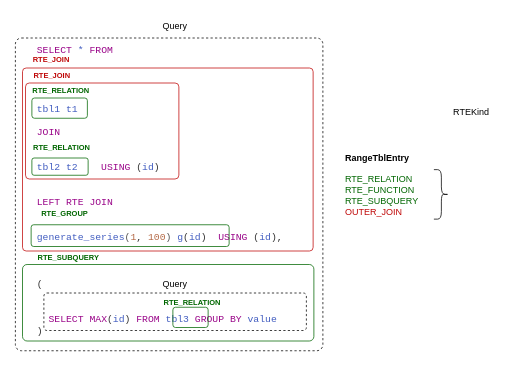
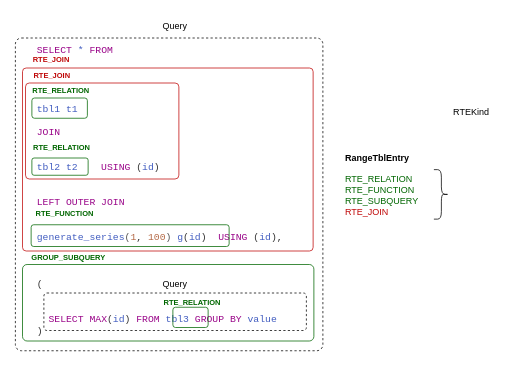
- <mxCell id="21" value="&lt;b&gt;RangeTblEntry&lt;/b&gt;&lt;div&gt;&lt;br&gt;&lt;/div&gt;&lt;div&gt;&lt;font color=&quot;#006600&quot;&gt;RTE_RELATION&lt;/font&gt;&lt;/div&gt;&lt;div&gt;&lt;font color=&quot;#006600&quot;&gt;RTE_FUNCTION&lt;/font&gt;&lt;/div&gt;&lt;div&gt;&lt;font color=&quot;#006600&quot;&gt;RTE_SUBQUERY&lt;/font&gt;&lt;/div&gt;&lt;div&gt;&lt;font color=&quot;#bf0707&quot;&gt;OUTER_JOIN&lt;/font&gt;&lt;/div&gt;" style="text;html=1;align=left;verticalAlign=top;whiteSpace=wrap;rounded=0;" vertex="1" parent="1"><mxGeometry x="458" y="195.5" width="120" height="116" as="geometry" /></mxCell>
+ <mxCell id="21" value="&lt;b&gt;RangeTblEntry&lt;/b&gt;&lt;div&gt;&lt;br&gt;&lt;/div&gt;&lt;div&gt;&lt;font color=&quot;#006600&quot;&gt;RTE_RELATION&lt;/font&gt;&lt;/div&gt;&lt;div&gt;&lt;font color=&quot;#006600&quot;&gt;RTE_FUNCTION&lt;/font&gt;&lt;/div&gt;&lt;div&gt;&lt;font color=&quot;#006600&quot;&gt;RTE_SUBQUERY&lt;/font&gt;&lt;/div&gt;&lt;div&gt;&lt;font color=&quot;#bf0707&quot;&gt;RTE_JOIN&lt;/font&gt;&lt;/div&gt;" style="text;html=1;align=left;verticalAlign=top;whiteSpace=wrap;rounded=0;" vertex="1" parent="1"><mxGeometry x="458" y="195.5" width="120" height="116" as="geometry" /></mxCell>
- <mxCell id="2" value="&lt;div style=&quot;font-size: 13px;&quot;&gt;&lt;span style=&quot;background-color: initial; font-size: 13px;&quot;&gt;&lt;font style=&quot;font-size: 13px;&quot; color=&quot;#990488&quot;&gt;SELECT&lt;/font&gt;&amp;nbsp;&lt;font style=&quot;font-size: 13px;&quot; color=&quot;#425dc0&quot;&gt;*&lt;/font&gt;&lt;font style=&quot;font-size: 13px;&quot; color=&quot;#990488&quot;&gt;&amp;nbsp;FROM&lt;/font&gt;&lt;/span&gt;&lt;/div&gt;&lt;div style=&quot;font-size: 13px;&quot;&gt;&lt;span style=&quot;background-color: initial; font-size: 13px;&quot;&gt;&amp;nbsp;&lt;/span&gt;&lt;/div&gt;&lt;div style=&quot;font-size: 13px;&quot;&gt;&lt;span style=&quot;background-color: initial; font-size: 13px;&quot;&gt;&lt;font style=&quot;font-size: 13px;&quot; color=&quot;#425dc0&quot;&gt;&lt;br style=&quot;font-size: 13px;&quot;&gt;&lt;/font&gt;&lt;/span&gt;&lt;/div&gt;&lt;div style=&quot;font-size: 13px;&quot;&gt;&lt;span style=&quot;background-color: initial; font-size: 13px;&quot;&gt;&lt;font style=&quot;font-size: 13px;&quot; color=&quot;#425dc0&quot;&gt;&lt;br style=&quot;font-size: 13px;&quot;&gt;&lt;/font&gt;&lt;/span&gt;&lt;/div&gt;&lt;div style=&quot;font-size: 13px;&quot;&gt;&lt;span style=&quot;background-color: initial; font-size: 13px;&quot;&gt;&lt;font style=&quot;font-size: 13px;&quot; color=&quot;#425dc0&quot;&gt;&lt;br style=&quot;font-size: 13px;&quot;&gt;&lt;/font&gt;&lt;/span&gt;&lt;/div&gt;&lt;div style=&quot;font-size: 13px;&quot;&gt;&lt;span style=&quot;background-color: initial; font-size: 13px;&quot;&gt;&lt;font style=&quot;font-size: 13px;&quot; color=&quot;#425dc0&quot;&gt;tbl1 t1&lt;/font&gt;&lt;font style=&quot;font-size: 13px;&quot; color=&quot;#990488&quot;&gt;&amp;nbsp;&lt;/font&gt;&lt;/span&gt;&lt;/div&gt;&lt;div style=&quot;font-size: 13px;&quot;&gt;&lt;span style=&quot;background-color: initial; color: rgb(153, 4, 136); font-size: 13px;&quot;&gt;&lt;br style=&quot;font-size: 13px;&quot;&gt;&lt;/span&gt;&lt;/div&gt;&lt;div style=&quot;font-size: 13px;&quot;&gt;&lt;span style=&quot;background-color: initial; color: rgb(153, 4, 136); font-size: 13px;&quot;&gt;JOIN&amp;nbsp;&lt;/span&gt;&lt;/div&gt;&lt;div style=&quot;font-size: 13px;&quot;&gt;&lt;span style=&quot;background-color: initial; color: rgb(66, 93, 192); font-size: 13px;&quot;&gt;&lt;br style=&quot;font-size: 13px;&quot;&gt;&lt;/span&gt;&lt;/div&gt;&lt;div style=&quot;font-size: 13px;&quot;&gt;&lt;span style=&quot;background-color: initial; color: rgb(66, 93, 192); font-size: 13px;&quot;&gt;&lt;br&gt;&lt;/span&gt;&lt;/div&gt;&lt;div style=&quot;font-size: 13px;&quot;&gt;&lt;span style=&quot;background-color: initial; color: rgb(66, 93, 192); font-size: 13px;&quot;&gt;tbl2 t2&amp;nbsp; &amp;nbsp;&amp;nbsp;&lt;/span&gt;&lt;font style=&quot;background-color: initial; font-size: 13px;&quot; color=&quot;#990488&quot;&gt;USING&lt;/font&gt;&lt;span style=&quot;background-color: initial; color: rgb(66, 93, 192); font-size: 13px;&quot;&gt;&amp;nbsp;&lt;/span&gt;&lt;font style=&quot;background-color: initial; color: rgb(51, 51, 51); font-size: 13px;&quot; color=&quot;#333333&quot;&gt;(&lt;/font&gt;&lt;font style=&quot;background-color: initial; font-size: 13px;&quot; color=&quot;#425dc0&quot;&gt;id&lt;/font&gt;&lt;font style=&quot;background-color: initial; color: rgb(51, 51, 51); font-size: 13px;&quot; color=&quot;#333333&quot;&gt;)&lt;/font&gt;&lt;br style=&quot;font-size: 13px;&quot;&gt;&lt;/div&gt;&lt;div style=&quot;color: rgb(51, 51, 51); font-size: 13px;&quot;&gt;&lt;font style=&quot;font-size: 13px;&quot; color=&quot;#333333&quot;&gt;&lt;br style=&quot;font-size: 13px;&quot;&gt;&lt;/font&gt;&lt;/div&gt;&lt;div style=&quot;font-size: 13px;&quot;&gt;&lt;br style=&quot;font-size: 13px;&quot;&gt;&lt;/div&gt;&lt;div style=&quot;font-size: 13px;&quot;&gt;&lt;font style=&quot;font-size: 13px;&quot; color=&quot;#990488&quot;&gt;LEFT RTE JOIN&lt;/font&gt;&lt;/div&gt;&lt;div style=&quot;font-size: 13px;&quot;&gt;&lt;font style=&quot;font-size: 13px;&quot; color=&quot;#990488&quot;&gt;&lt;br&gt;&lt;/font&gt;&lt;/div&gt;&lt;div style=&quot;font-size: 13px;&quot;&gt;&lt;font style=&quot;font-size: 13px;&quot; color=&quot;#425dc0&quot;&gt;&lt;br style=&quot;font-size: 13px;&quot;&gt;&lt;/font&gt;&lt;/div&gt;&lt;div style=&quot;font-size: 13px;&quot;&gt;&lt;font style=&quot;font-size: 13px;&quot; color=&quot;#425dc0&quot;&gt;generate_series&lt;/font&gt;&lt;font style=&quot;font-size: 13px;&quot; color=&quot;#545454&quot;&gt;(&lt;/font&gt;&lt;font style=&quot;font-size: 13px;&quot; color=&quot;#b36844&quot;&gt;1&lt;/font&gt;&lt;font style=&quot;font-size: 13px;&quot; color=&quot;#313131&quot;&gt;,&lt;/font&gt;&lt;font style=&quot;font-size: 13px;&quot; color=&quot;#990488&quot;&gt; &lt;/font&gt;&lt;font style=&quot;font-size: 13px;&quot; color=&quot;#b36844&quot;&gt;100&lt;/font&gt;&lt;font style=&quot;font-size: 13px;&quot; color=&quot;#545454&quot;&gt;)&lt;/font&gt;&lt;font style=&quot;font-size: 13px;&quot; color=&quot;#990488&quot;&gt; &lt;/font&gt;&lt;font style=&quot;font-size: 13px;&quot; color=&quot;#425dc0&quot;&gt;g&lt;/font&gt;&lt;font style=&quot;background-color: initial; color: rgb(51, 51, 51); font-size: 13px;&quot; color=&quot;#333333&quot;&gt;(&lt;/font&gt;&lt;font style=&quot;background-color: initial; font-size: 13px;&quot; color=&quot;#425dc0&quot;&gt;id&lt;/font&gt;&lt;font style=&quot;background-color: initial; color: rgb(51, 51, 51); font-size: 13px;&quot; color=&quot;#333333&quot;&gt;)&amp;nbsp;&amp;nbsp;&lt;/font&gt;&lt;font style=&quot;background-color: initial;&quot; color=&quot;#990488&quot;&gt;USING&amp;nbsp;&lt;/font&gt;&lt;font style=&quot;background-color: initial; color: rgb(51, 51, 51);&quot; color=&quot;#333333&quot;&gt;(&lt;/font&gt;&lt;font style=&quot;background-color: initial;&quot; color=&quot;#425dc0&quot;&gt;id&lt;/font&gt;&lt;font style=&quot;background-color: initial; color: rgb(51, 51, 51);&quot; color=&quot;#333333&quot;&gt;),&lt;/font&gt;&lt;/div&gt;&lt;div style=&quot;color: rgb(51, 51, 51); font-size: 13px;&quot;&gt;&lt;br&gt;&lt;/div&gt;&lt;div style=&quot;color: rgb(51, 51, 51); font-size: 13px;&quot;&gt;&lt;br&gt;&lt;/div&gt;&lt;div style=&quot;color: rgb(51, 51, 51); font-size: 13px;&quot;&gt;&lt;br&gt;&lt;/div&gt;&lt;font style=&quot;font-size: 13px;&quot; color=&quot;#333333&quot;&gt;(&lt;/font&gt;&lt;div&gt;&lt;font style=&quot;background-color: initial; font-size: 13px;&quot; color=&quot;#990488&quot;&gt;&lt;br&gt;&lt;/font&gt;&lt;/div&gt;&lt;div&gt;&lt;font style=&quot;background-color: initial; font-size: 13px;&quot; color=&quot;#990488&quot;&gt;&lt;br&gt;&lt;/font&gt;&lt;/div&gt;&lt;div&gt;&lt;font style=&quot;background-color: initial; font-size: 13px;&quot; color=&quot;#990488&quot;&gt;&amp;nbsp; SELECT&lt;/font&gt;&lt;span style=&quot;background-color: initial; font-size: 13px;&quot;&gt; &lt;/span&gt;&lt;font style=&quot;background-color: initial; font-size: 13px;&quot; color=&quot;#990488&quot;&gt;MAX&lt;/font&gt;&lt;font style=&quot;background-color: initial; font-size: 13px;&quot; color=&quot;#333333&quot;&gt;(&lt;/font&gt;&lt;font style=&quot;background-color: initial; font-size: 13px;&quot; color=&quot;#425dc0&quot;&gt;id&lt;/font&gt;&lt;font style=&quot;background-color: initial; font-size: 13px;&quot; color=&quot;#333333&quot;&gt;)&lt;/font&gt;&lt;span style=&quot;background-color: initial; font-size: 13px;&quot;&gt;&amp;nbsp;&lt;/span&gt;&lt;font style=&quot;background-color: initial; font-size: 13px;&quot; color=&quot;#990488&quot;&gt;FROM&lt;/font&gt;&lt;span style=&quot;background-color: initial; font-size: 13px;&quot;&gt; &lt;/span&gt;&lt;font style=&quot;background-color: initial; font-size: 13px;&quot; color=&quot;#425dc0&quot;&gt;tbl3&lt;/font&gt;&lt;span style=&quot;background-color: initial; font-size: 13px;&quot;&gt;&amp;nbsp;&lt;/span&gt;&lt;font style=&quot;background-color: initial; font-size: 13px;&quot; color=&quot;#990488&quot;&gt;GROUP BY&lt;/font&gt;&lt;font style=&quot;background-color: initial; font-size: 13px;&quot; color=&quot;#425dc0&quot;&gt; value&lt;/font&gt;&lt;/div&gt;&lt;div&gt;&lt;span style=&quot;background-color: initial; color: rgb(51, 51, 51);&quot;&gt;)&lt;/span&gt;&lt;br&gt;&lt;/div&gt;" style="text;html=1;align=left;verticalAlign=middle;whiteSpace=wrap;rounded=0;fontFamily=Courier New;shadow=0;horizontal=1;spacing=2;fontSize=13;" parent="1" vertex="1"><mxGeometry x="47" y="50" width="391" height="407" as="geometry" /></mxCell>
+ <mxCell id="2" value="&lt;div style=&quot;font-size: 13px;&quot;&gt;&lt;span style=&quot;background-color: initial; font-size: 13px;&quot;&gt;&lt;font style=&quot;font-size: 13px;&quot; color=&quot;#990488&quot;&gt;SELECT&lt;/font&gt;&amp;nbsp;&lt;font style=&quot;font-size: 13px;&quot; color=&quot;#425dc0&quot;&gt;*&lt;/font&gt;&lt;font style=&quot;font-size: 13px;&quot; color=&quot;#990488&quot;&gt;&amp;nbsp;FROM&lt;/font&gt;&lt;/span&gt;&lt;/div&gt;&lt;div style=&quot;font-size: 13px;&quot;&gt;&lt;span style=&quot;background-color: initial; font-size: 13px;&quot;&gt;&amp;nbsp;&lt;/span&gt;&lt;/div&gt;&lt;div style=&quot;font-size: 13px;&quot;&gt;&lt;span style=&quot;background-color: initial; font-size: 13px;&quot;&gt;&lt;font style=&quot;font-size: 13px;&quot; color=&quot;#425dc0&quot;&gt;&lt;br style=&quot;font-size: 13px;&quot;&gt;&lt;/font&gt;&lt;/span&gt;&lt;/div&gt;&lt;div style=&quot;font-size: 13px;&quot;&gt;&lt;span style=&quot;background-color: initial; font-size: 13px;&quot;&gt;&lt;font style=&quot;font-size: 13px;&quot; color=&quot;#425dc0&quot;&gt;&lt;br style=&quot;font-size: 13px;&quot;&gt;&lt;/font&gt;&lt;/span&gt;&lt;/div&gt;&lt;div style=&quot;font-size: 13px;&quot;&gt;&lt;span style=&quot;background-color: initial; font-size: 13px;&quot;&gt;&lt;font style=&quot;font-size: 13px;&quot; color=&quot;#425dc0&quot;&gt;&lt;br style=&quot;font-size: 13px;&quot;&gt;&lt;/font&gt;&lt;/span&gt;&lt;/div&gt;&lt;div style=&quot;font-size: 13px;&quot;&gt;&lt;span style=&quot;background-color: initial; font-size: 13px;&quot;&gt;&lt;font style=&quot;font-size: 13px;&quot; color=&quot;#425dc0&quot;&gt;tbl1 t1&lt;/font&gt;&lt;font style=&quot;font-size: 13px;&quot; color=&quot;#990488&quot;&gt;&amp;nbsp;&lt;/font&gt;&lt;/span&gt;&lt;/div&gt;&lt;div style=&quot;font-size: 13px;&quot;&gt;&lt;span style=&quot;background-color: initial; color: rgb(153, 4, 136); font-size: 13px;&quot;&gt;&lt;br style=&quot;font-size: 13px;&quot;&gt;&lt;/span&gt;&lt;/div&gt;&lt;div style=&quot;font-size: 13px;&quot;&gt;&lt;span style=&quot;background-color: initial; color: rgb(153, 4, 136); font-size: 13px;&quot;&gt;JOIN&amp;nbsp;&lt;/span&gt;&lt;/div&gt;&lt;div style=&quot;font-size: 13px;&quot;&gt;&lt;span style=&quot;background-color: initial; color: rgb(66, 93, 192); font-size: 13px;&quot;&gt;&lt;br style=&quot;font-size: 13px;&quot;&gt;&lt;/span&gt;&lt;/div&gt;&lt;div style=&quot;font-size: 13px;&quot;&gt;&lt;span style=&quot;background-color: initial; color: rgb(66, 93, 192); font-size: 13px;&quot;&gt;&lt;br&gt;&lt;/span&gt;&lt;/div&gt;&lt;div style=&quot;font-size: 13px;&quot;&gt;&lt;span style=&quot;background-color: initial; color: rgb(66, 93, 192); font-size: 13px;&quot;&gt;tbl2 t2&amp;nbsp; &amp;nbsp;&amp;nbsp;&lt;/span&gt;&lt;font style=&quot;background-color: initial; font-size: 13px;&quot; color=&quot;#990488&quot;&gt;USING&lt;/font&gt;&lt;span style=&quot;background-color: initial; color: rgb(66, 93, 192); font-size: 13px;&quot;&gt;&amp;nbsp;&lt;/span&gt;&lt;font style=&quot;background-color: initial; color: rgb(51, 51, 51); font-size: 13px;&quot; color=&quot;#333333&quot;&gt;(&lt;/font&gt;&lt;font style=&quot;background-color: initial; font-size: 13px;&quot; color=&quot;#425dc0&quot;&gt;id&lt;/font&gt;&lt;font style=&quot;background-color: initial; color: rgb(51, 51, 51); font-size: 13px;&quot; color=&quot;#333333&quot;&gt;)&lt;/font&gt;&lt;br style=&quot;font-size: 13px;&quot;&gt;&lt;/div&gt;&lt;div style=&quot;color: rgb(51, 51, 51); font-size: 13px;&quot;&gt;&lt;font style=&quot;font-size: 13px;&quot; color=&quot;#333333&quot;&gt;&lt;br style=&quot;font-size: 13px;&quot;&gt;&lt;/font&gt;&lt;/div&gt;&lt;div style=&quot;font-size: 13px;&quot;&gt;&lt;br style=&quot;font-size: 13px;&quot;&gt;&lt;/div&gt;&lt;div style=&quot;font-size: 13px;&quot;&gt;&lt;font style=&quot;font-size: 13px;&quot; color=&quot;#990488&quot;&gt;LEFT OUTER JOIN&lt;/font&gt;&lt;/div&gt;&lt;div style=&quot;font-size: 13px;&quot;&gt;&lt;font style=&quot;font-size: 13px;&quot; color=&quot;#990488&quot;&gt;&lt;br&gt;&lt;/font&gt;&lt;/div&gt;&lt;div style=&quot;font-size: 13px;&quot;&gt;&lt;font style=&quot;font-size: 13px;&quot; color=&quot;#425dc0&quot;&gt;&lt;br style=&quot;font-size: 13px;&quot;&gt;&lt;/font&gt;&lt;/div&gt;&lt;div style=&quot;font-size: 13px;&quot;&gt;&lt;font style=&quot;font-size: 13px;&quot; color=&quot;#425dc0&quot;&gt;generate_series&lt;/font&gt;&lt;font style=&quot;font-size: 13px;&quot; color=&quot;#545454&quot;&gt;(&lt;/font&gt;&lt;font style=&quot;font-size: 13px;&quot; color=&quot;#b36844&quot;&gt;1&lt;/font&gt;&lt;font style=&quot;font-size: 13px;&quot; color=&quot;#313131&quot;&gt;,&lt;/font&gt;&lt;font style=&quot;font-size: 13px;&quot; color=&quot;#990488&quot;&gt; &lt;/font&gt;&lt;font style=&quot;font-size: 13px;&quot; color=&quot;#b36844&quot;&gt;100&lt;/font&gt;&lt;font style=&quot;font-size: 13px;&quot; color=&quot;#545454&quot;&gt;)&lt;/font&gt;&lt;font style=&quot;font-size: 13px;&quot; color=&quot;#990488&quot;&gt; &lt;/font&gt;&lt;font style=&quot;font-size: 13px;&quot; color=&quot;#425dc0&quot;&gt;g&lt;/font&gt;&lt;font style=&quot;background-color: initial; color: rgb(51, 51, 51); font-size: 13px;&quot; color=&quot;#333333&quot;&gt;(&lt;/font&gt;&lt;font style=&quot;background-color: initial; font-size: 13px;&quot; color=&quot;#425dc0&quot;&gt;id&lt;/font&gt;&lt;font style=&quot;background-color: initial; color: rgb(51, 51, 51); font-size: 13px;&quot; color=&quot;#333333&quot;&gt;)&amp;nbsp;&amp;nbsp;&lt;/font&gt;&lt;font style=&quot;background-color: initial;&quot; color=&quot;#990488&quot;&gt;USING&amp;nbsp;&lt;/font&gt;&lt;font style=&quot;background-color: initial; color: rgb(51, 51, 51);&quot; color=&quot;#333333&quot;&gt;(&lt;/font&gt;&lt;font style=&quot;background-color: initial;&quot; color=&quot;#425dc0&quot;&gt;id&lt;/font&gt;&lt;font style=&quot;background-color: initial; color: rgb(51, 51, 51);&quot; color=&quot;#333333&quot;&gt;),&lt;/font&gt;&lt;/div&gt;&lt;div style=&quot;color: rgb(51, 51, 51); font-size: 13px;&quot;&gt;&lt;br&gt;&lt;/div&gt;&lt;div style=&quot;color: rgb(51, 51, 51); font-size: 13px;&quot;&gt;&lt;br&gt;&lt;/div&gt;&lt;div style=&quot;color: rgb(51, 51, 51); font-size: 13px;&quot;&gt;&lt;br&gt;&lt;/div&gt;&lt;font style=&quot;font-size: 13px;&quot; color=&quot;#333333&quot;&gt;(&lt;/font&gt;&lt;div&gt;&lt;font style=&quot;background-color: initial; font-size: 13px;&quot; color=&quot;#990488&quot;&gt;&lt;br&gt;&lt;/font&gt;&lt;/div&gt;&lt;div&gt;&lt;font style=&quot;background-color: initial; font-size: 13px;&quot; color=&quot;#990488&quot;&gt;&lt;br&gt;&lt;/font&gt;&lt;/div&gt;&lt;div&gt;&lt;font style=&quot;background-color: initial; font-size: 13px;&quot; color=&quot;#990488&quot;&gt;&amp;nbsp; SELECT&lt;/font&gt;&lt;span style=&quot;background-color: initial; font-size: 13px;&quot;&gt; &lt;/span&gt;&lt;font style=&quot;background-color: initial; font-size: 13px;&quot; color=&quot;#990488&quot;&gt;MAX&lt;/font&gt;&lt;font style=&quot;background-color: initial; font-size: 13px;&quot; color=&quot;#333333&quot;&gt;(&lt;/font&gt;&lt;font style=&quot;background-color: initial; font-size: 13px;&quot; color=&quot;#425dc0&quot;&gt;id&lt;/font&gt;&lt;font style=&quot;background-color: initial; font-size: 13px;&quot; color=&quot;#333333&quot;&gt;)&lt;/font&gt;&lt;span style=&quot;background-color: initial; font-size: 13px;&quot;&gt;&amp;nbsp;&lt;/span&gt;&lt;font style=&quot;background-color: initial; font-size: 13px;&quot; color=&quot;#990488&quot;&gt;FROM&lt;/font&gt;&lt;span style=&quot;background-color: initial; font-size: 13px;&quot;&gt; &lt;/span&gt;&lt;font style=&quot;background-color: initial; font-size: 13px;&quot; color=&quot;#425dc0&quot;&gt;tbl3&lt;/font&gt;&lt;span style=&quot;background-color: initial; font-size: 13px;&quot;&gt;&amp;nbsp;&lt;/span&gt;&lt;font style=&quot;background-color: initial; font-size: 13px;&quot; color=&quot;#990488&quot;&gt;GROUP BY&lt;/font&gt;&lt;font style=&quot;background-color: initial; font-size: 13px;&quot; color=&quot;#425dc0&quot;&gt; value&lt;/font&gt;&lt;/div&gt;&lt;div&gt;&lt;span style=&quot;background-color: initial; color: rgb(51, 51, 51);&quot;&gt;)&lt;/span&gt;&lt;br&gt;&lt;/div&gt;" style="text;html=1;align=left;verticalAlign=middle;whiteSpace=wrap;rounded=0;fontFamily=Courier New;shadow=0;horizontal=1;spacing=2;fontSize=13;" parent="1" vertex="1"><mxGeometry x="47" y="50" width="391" height="407" as="geometry" /></mxCell>
- <mxCell id="10" value="RTE_GROUP" style="text;html=1;align=center;verticalAlign=middle;whiteSpace=wrap;rounded=0;fontSize=10;fontStyle=1;fontColor=#006600;" parent="1" vertex="1"><mxGeometry x="39" y="269" width="94" height="30" as="geometry" /></mxCell>
+ <mxCell id="10" value="RTE_FUNCTION" style="text;html=1;align=center;verticalAlign=middle;whiteSpace=wrap;rounded=0;fontSize=10;fontStyle=1;fontColor=#006600;" parent="1" vertex="1"><mxGeometry x="39" y="269" width="94" height="30" as="geometry" /></mxCell>
- <mxCell id="14" value="RTE_SUBQUERY" style="text;html=1;align=center;verticalAlign=middle;whiteSpace=wrap;rounded=0;fontSize=10;fontStyle=1;fontColor=#006600;" parent="1" vertex="1"><mxGeometry x="44" y="328" width="94" height="30" as="geometry" /></mxCell>
+ <mxCell id="14" value="GROUP_SUBQUERY" style="text;html=1;align=center;verticalAlign=middle;whiteSpace=wrap;rounded=0;fontSize=10;fontStyle=1;fontColor=#006600;" parent="1" vertex="1"><mxGeometry x="44" y="328" width="94" height="30" as="geometry" /></mxCell>
